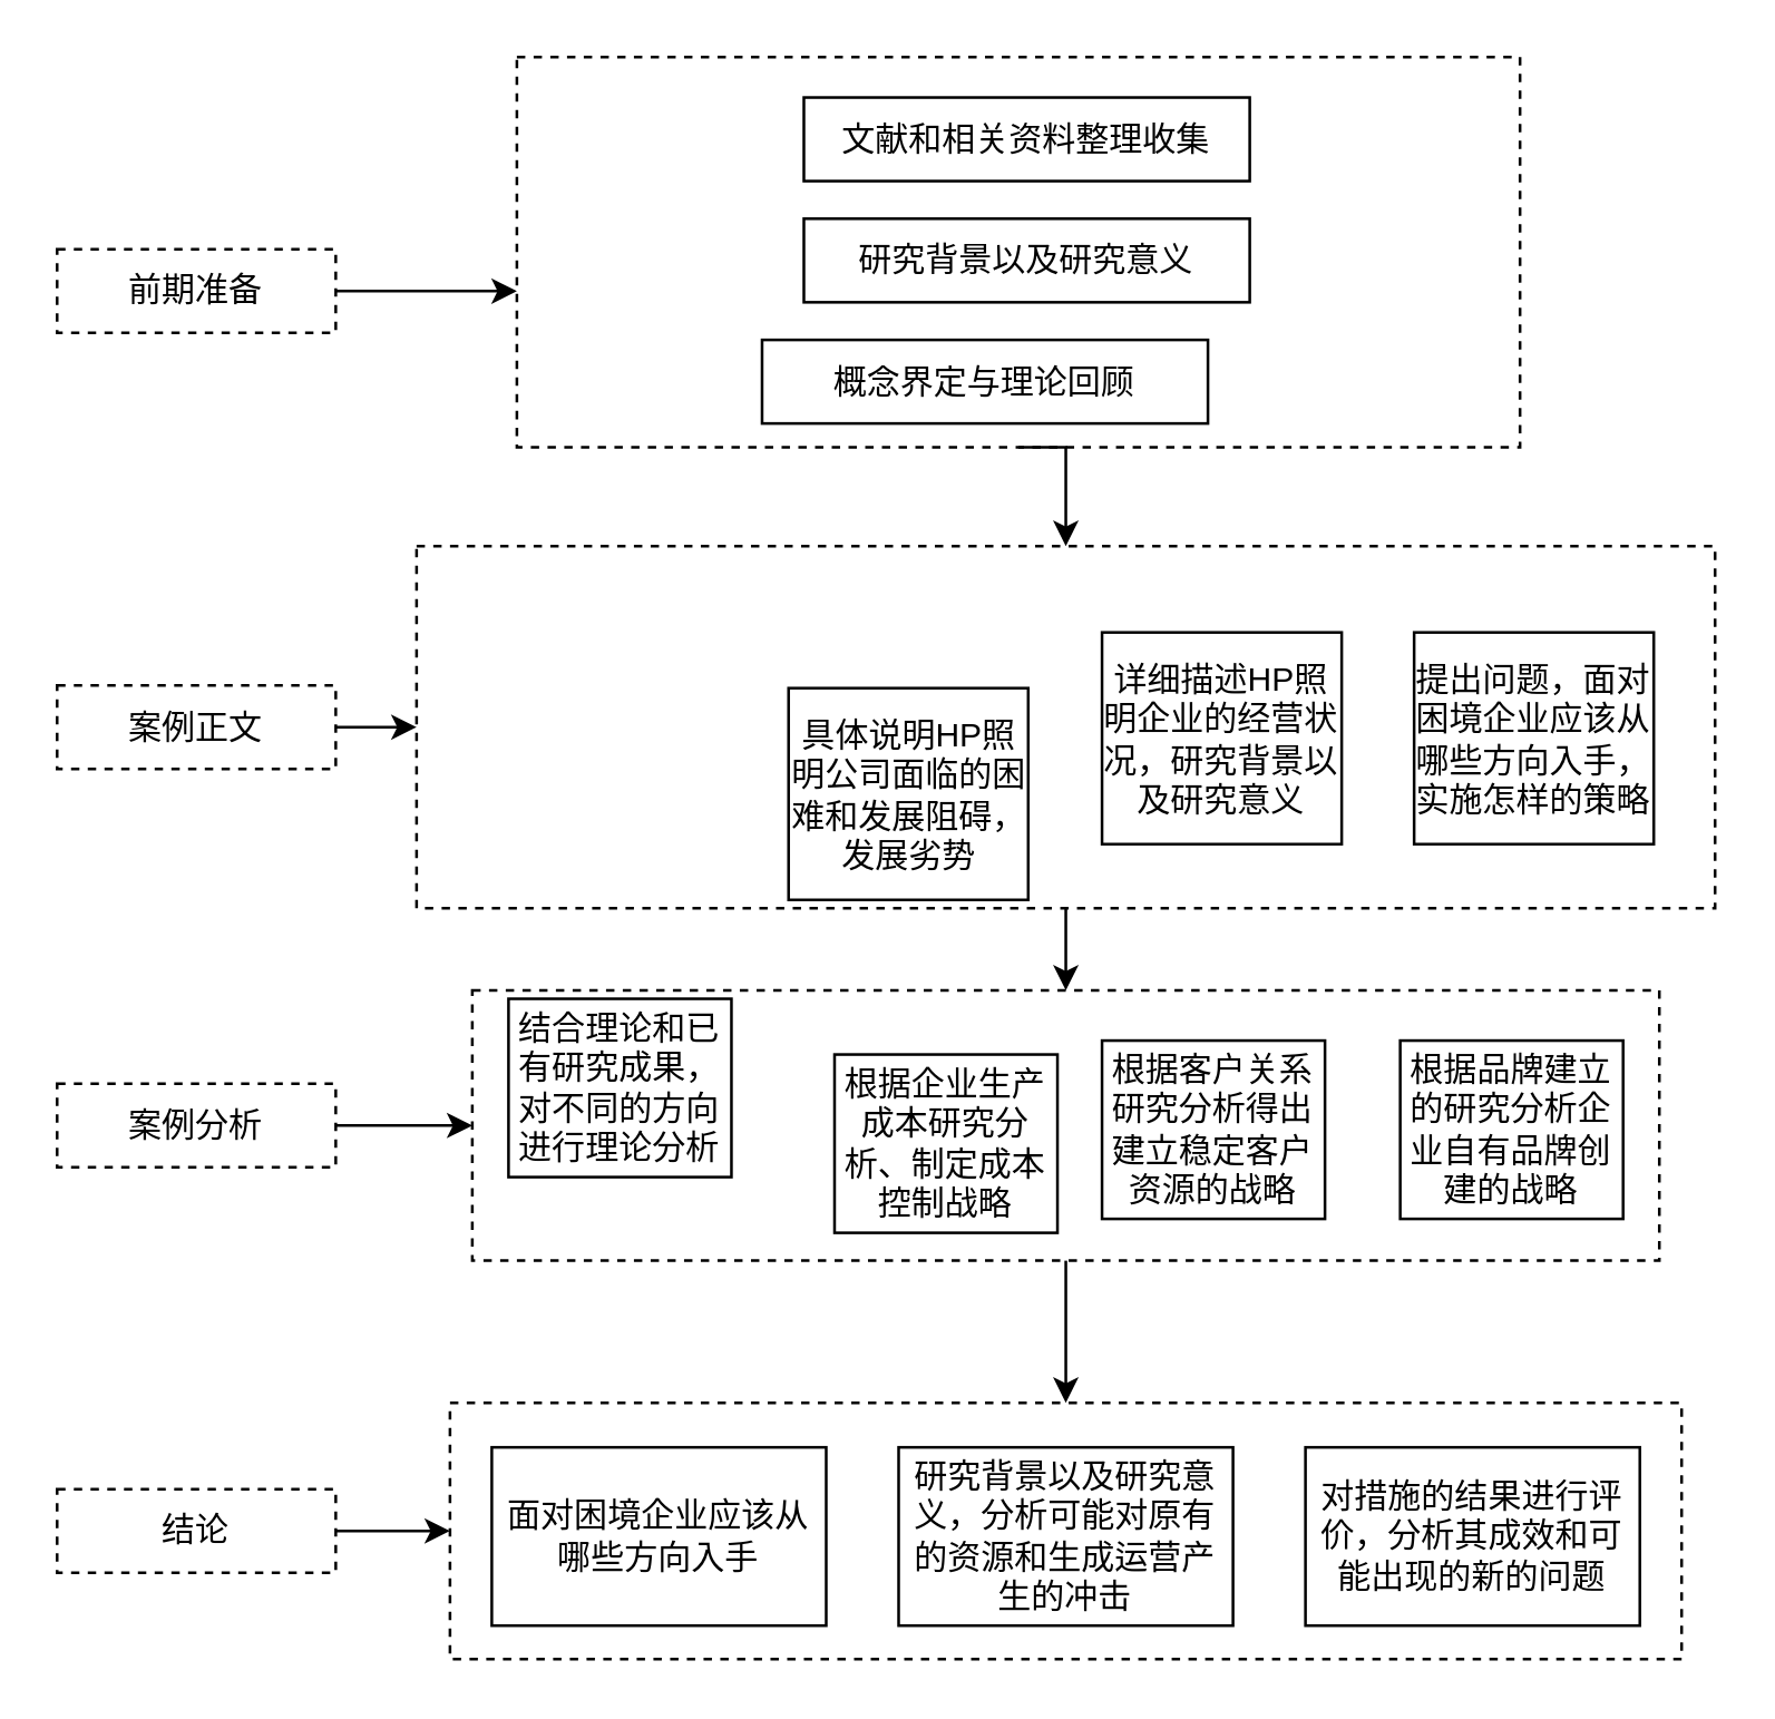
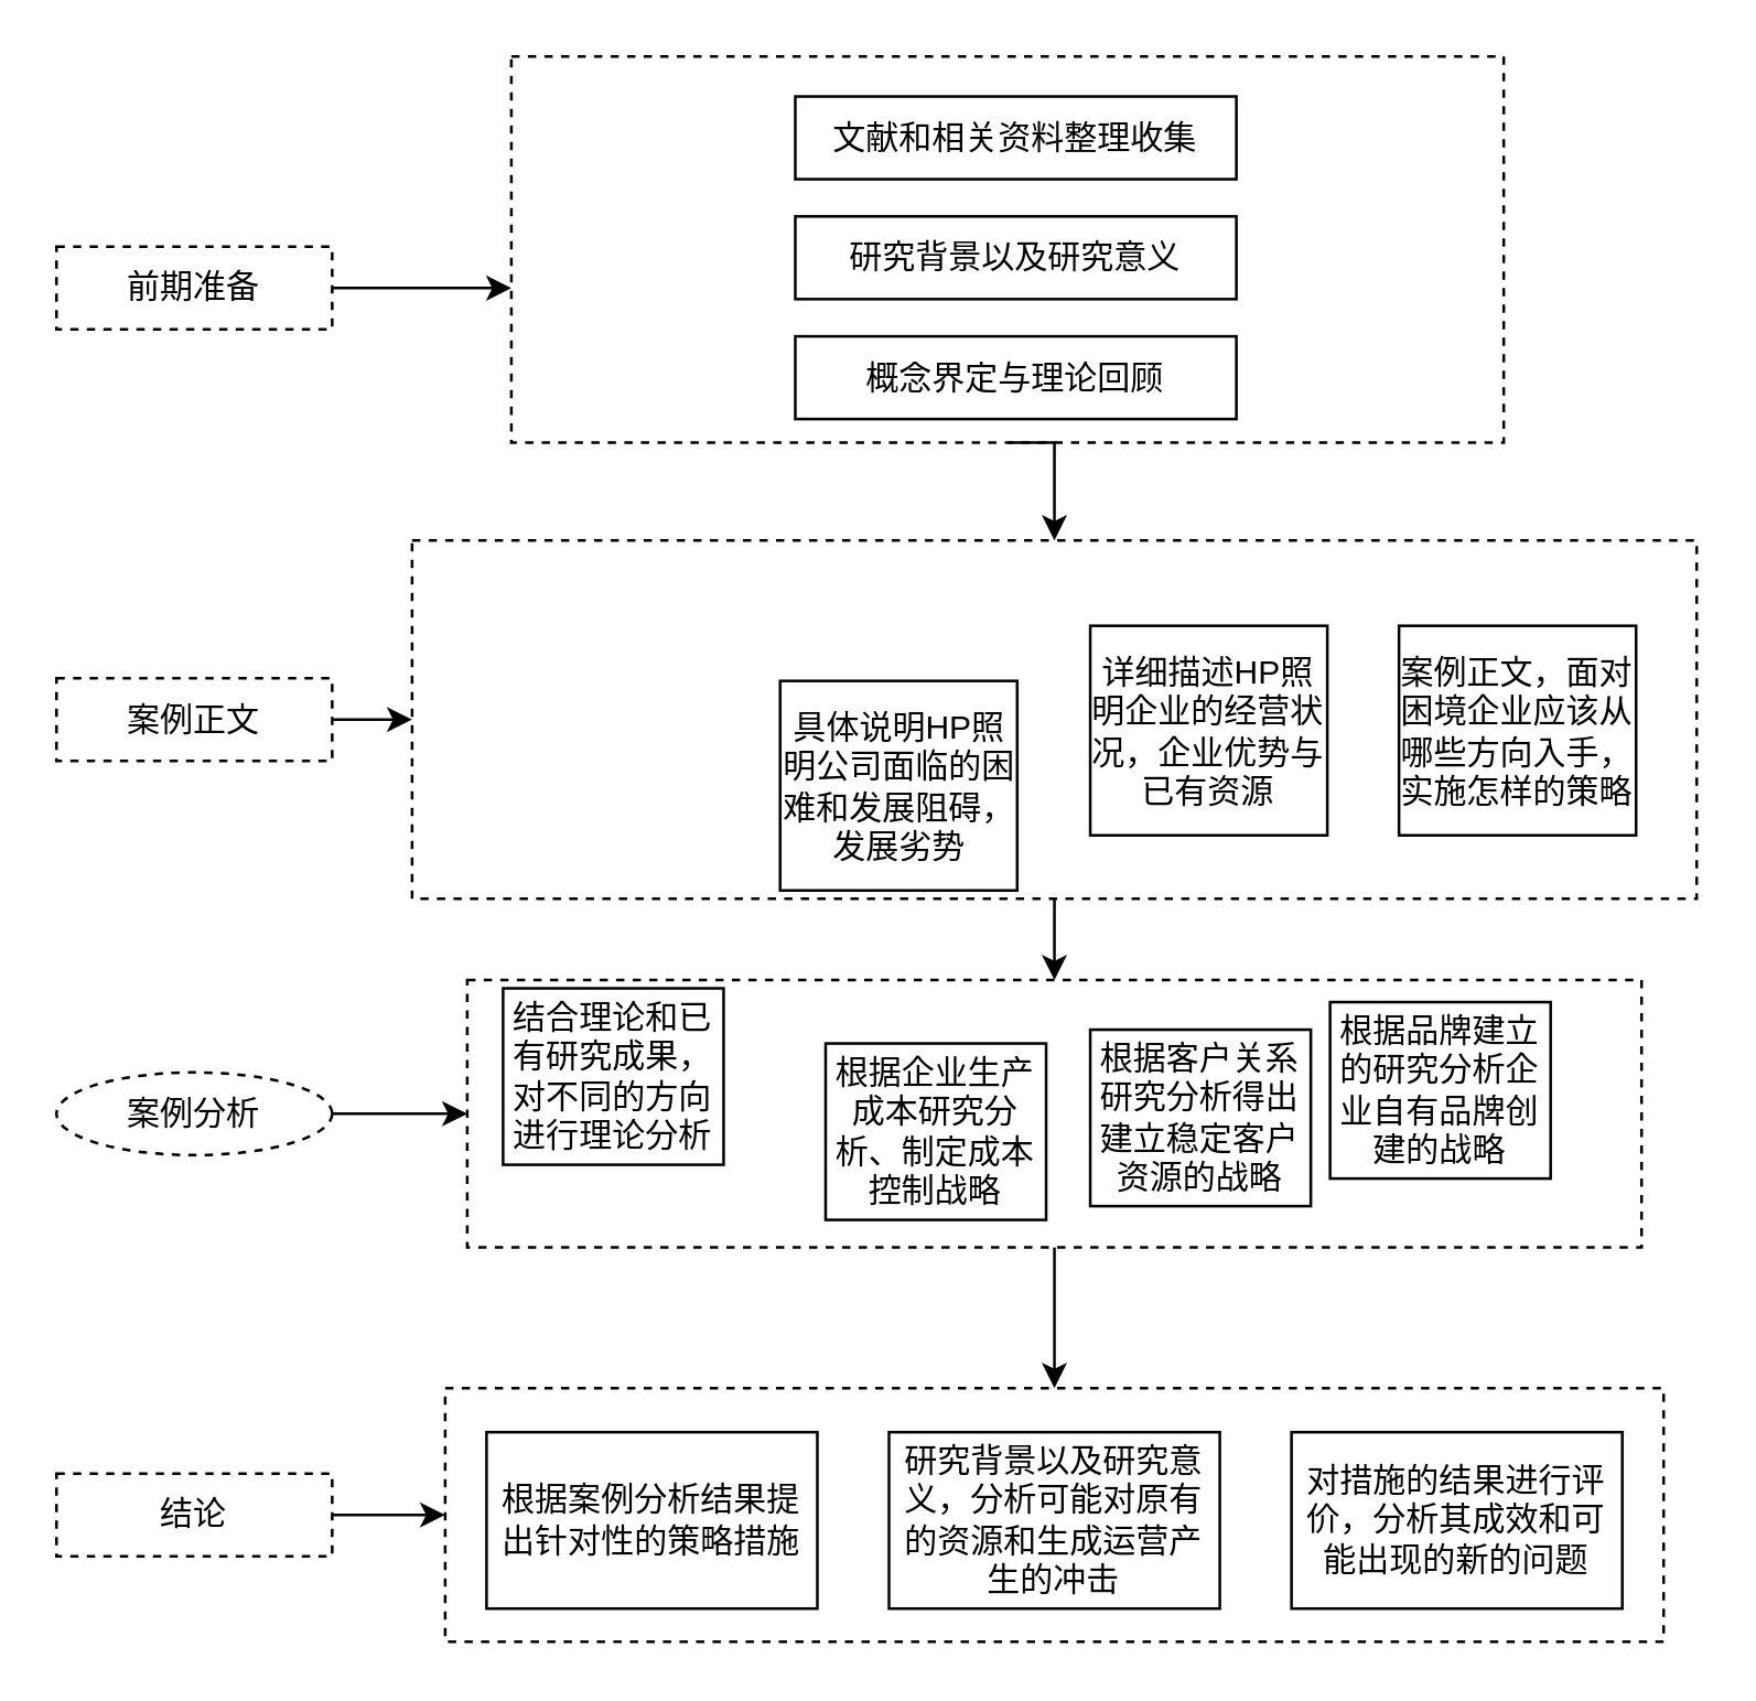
- <mxCell id="13" value="概念界定与理论回顾" style="rounded=0;whiteSpace=wrap;html=1;" parent="1" vertex="1"><mxGeometry x="273" y="121.5" width="160" height="30" as="geometry" /></mxCell>
+ <mxCell id="13" value="概念界定与理论回顾" style="rounded=0;whiteSpace=wrap;html=1;" parent="1" vertex="1"><mxGeometry x="288" y="121.5" width="160" height="30" as="geometry" /></mxCell>
- <mxCell id="24" value="详细描述HP照明企业的经营状况，研究背景以及研究意义" style="rounded=0;whiteSpace=wrap;html=1;fontFamily=Helvetica;" vertex="1" parent="1"><mxGeometry x="395" y="226.5" width="86" height="76" as="geometry" /></mxCell>
+ <mxCell id="24" value="详细描述HP照明企业的经营状况，企业优势与已有资源" style="rounded=0;whiteSpace=wrap;html=1;fontFamily=Helvetica;" vertex="1" parent="1"><mxGeometry x="395" y="226.5" width="86" height="76" as="geometry" /></mxCell>
- <mxCell id="25" value="提出问题，面对困境企业应该从哪些方向入手，实施怎样的策略" style="rounded=0;whiteSpace=wrap;html=1;fontFamily=Helvetica;" vertex="1" parent="1"><mxGeometry x="507" y="226.5" width="86" height="76" as="geometry" /></mxCell>
+ <mxCell id="25" value="案例正文，面对困境企业应该从哪些方向入手，实施怎样的策略" style="rounded=0;whiteSpace=wrap;html=1;fontFamily=Helvetica;" vertex="1" parent="1"><mxGeometry x="507" y="226.5" width="86" height="76" as="geometry" /></mxCell>
- <mxCell id="19" value="案例分析" style="rounded=0;whiteSpace=wrap;html=1;dashed=1;fillColor=none;" parent="1" vertex="1"><mxGeometry x="20" y="388.5" width="100" height="30" as="geometry" /></mxCell>
+ <mxCell id="19" value="案例分析" style="ellipse;whiteSpace=wrap;html=1;dashed=1;fillColor=none;" parent="1" vertex="1"><mxGeometry x="20" y="388.5" width="100" height="30" as="geometry" /></mxCell>
- <mxCell id="9" value="根据品牌建立的研究分析企业自有品牌创建的战略" style="rounded=0;whiteSpace=wrap;html=1;fontFamily=Helvetica;" parent="1" vertex="1"><mxGeometry x="502" y="373" width="80" height="64" as="geometry" /></mxCell>
+ <mxCell id="9" value="根据品牌建立的研究分析企业自有品牌创建的战略" style="rounded=0;whiteSpace=wrap;html=1;fontFamily=Helvetica;" parent="1" vertex="1"><mxGeometry x="482" y="363" width="80" height="64" as="geometry" /></mxCell>
- <mxCell id="27" value="面对困境企业应该从哪些方向入手" style="rounded=0;whiteSpace=wrap;html=1;" vertex="1" parent="1"><mxGeometry x="176" y="519" width="120" height="64" as="geometry" /></mxCell>
+ <mxCell id="27" value="根据案例分析结果提出针对性的策略措施" style="rounded=0;whiteSpace=wrap;html=1;" vertex="1" parent="1"><mxGeometry x="176" y="519" width="120" height="64" as="geometry" /></mxCell>
